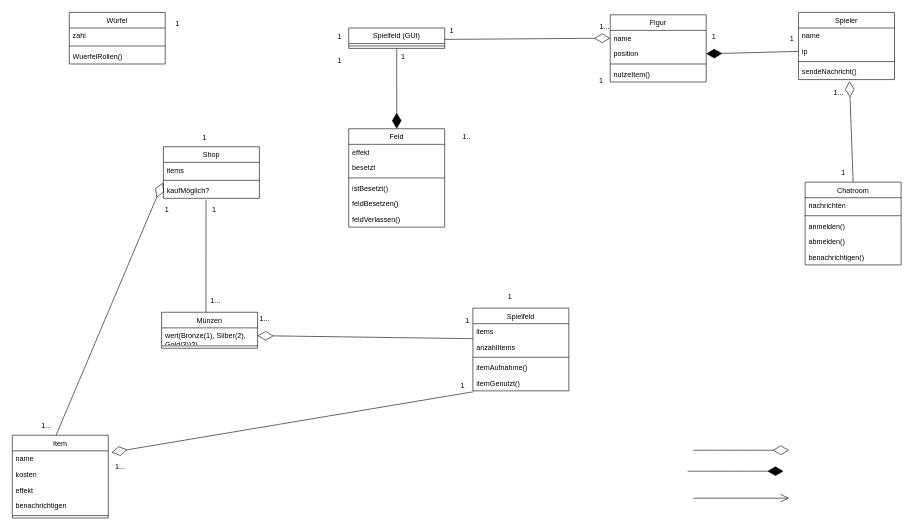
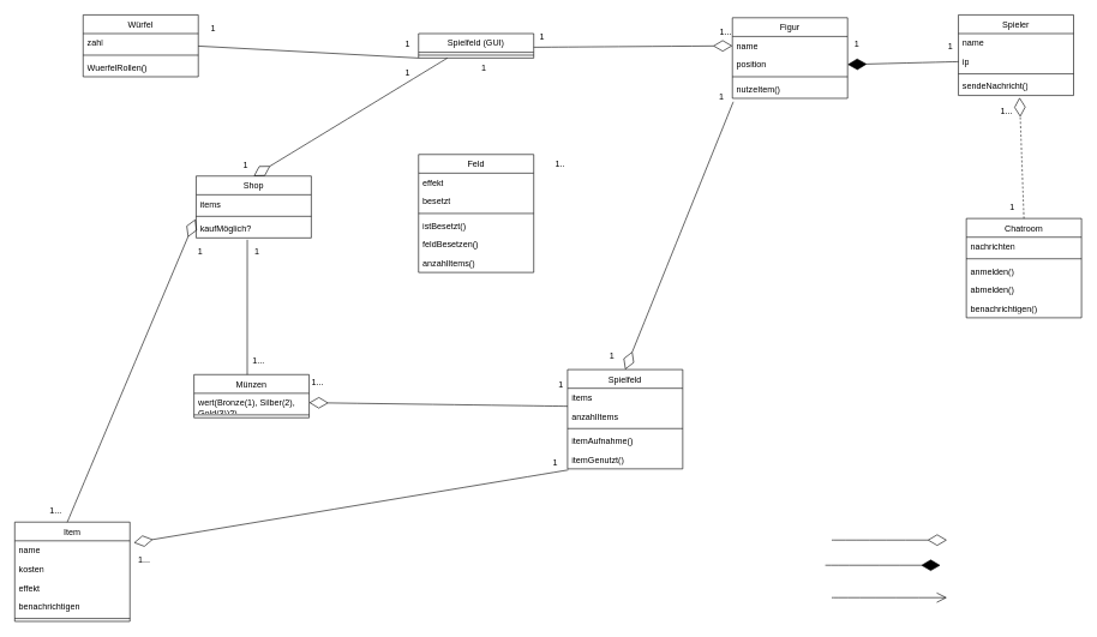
+ <mxCell id="82" value="" style="endArrow=none;html=1;rounded=0;entryX=0;entryY=1;entryDx=0;entryDy=0;" edge="1" parent="1" source="3" target="6"><mxGeometry width="50" height="50" relative="1" as="geometry"><mxPoint x="348.41" y="204" as="sourcePoint" /><mxPoint x="577.16" y="68.932" as="targetPoint" /></mxGeometry></mxCell>
+ <mxCell id="81" value="" style="endArrow=diamondThin;endFill=0;endSize=24;html=1;rounded=0;fontSize=12;curved=1;entryX=0.5;entryY=0;entryDx=0;entryDy=0;exitX=0.25;exitY=1;exitDx=0;exitDy=0;" edge="1" parent="1" source="6" target="20"><mxGeometry width="160" relative="1" as="geometry"><mxPoint x="581.96" y="84.108" as="sourcePoint" /><mxPoint x="781" y="105" as="targetPoint" /></mxGeometry></mxCell>
- <mxCell id="41" value="" style="endArrow=diamondThin;endFill=1;endSize=24;html=1;rounded=0;fontSize=12;curved=1;entryX=0.5;entryY=0;entryDx=0;entryDy=0;exitX=0.5;exitY=1;exitDx=0;exitDy=0;" edge="1" parent="1" source="6" target="13"><mxGeometry width="160" relative="1" as="geometry"><mxPoint x="662" y="106" as="sourcePoint" /><mxPoint x="822" y="106" as="targetPoint" /></mxGeometry></mxCell>
- <mxCell id="59" value="" style="endArrow=diamondThin;endFill=0;endSize=24;html=1;rounded=0;fontSize=12;curved=1;entryX=0.531;entryY=1.109;entryDx=0;entryDy=0;entryPerimeter=0;exitX=0.5;exitY=0;exitDx=0;exitDy=0;" edge="1" parent="1" source="43" target="39"><mxGeometry width="160" relative="1" as="geometry"><mxPoint x="1318" y="549" as="sourcePoint" /><mxPoint x="1376" y="720" as="targetPoint" /></mxGeometry></mxCell>
+ <mxCell id="59" value="" style="endArrow=diamondThin;endFill=0;endSize=24;html=1;rounded=0;fontSize=12;curved=1;entryX=0.531;entryY=1.109;entryDx=0;entryDy=0;entryPerimeter=0;exitX=0.5;exitY=0;exitDx=0;exitDy=0;dashed=1;" edge="1" parent="1" source="43" target="39"><mxGeometry width="160" relative="1" as="geometry"><mxPoint x="1318" y="549" as="sourcePoint" /><mxPoint x="1376" y="720" as="targetPoint" /></mxGeometry></mxCell>
+ <mxCell id="83" value="" style="endArrow=diamondThin;endFill=0;endSize=24;html=1;rounded=0;fontSize=12;curved=1;entryX=0.5;entryY=0;entryDx=0;entryDy=0;exitX=0.008;exitY=1.181;exitDx=0;exitDy=0;exitPerimeter=0;" edge="1" parent="1" source="12" target="26"><mxGeometry width="160" relative="1" as="geometry"><mxPoint x="1107" y="558.41" as="sourcePoint" /><mxPoint x="1267" y="558.41" as="targetPoint" /></mxGeometry></mxCell>
- <mxCell id="19" value="feldVerlassen()" style="text;strokeColor=none;fillColor=none;align=left;verticalAlign=top;spacingLeft=4;spacingRight=4;overflow=hidden;rotatable=0;points=[[0,0.5],[1,0.5]];portConstraint=eastwest;whiteSpace=wrap;html=1;" vertex="1" parent="13"><mxGeometry y="138" width="160" height="26" as="geometry" /></mxCell>
+ <mxCell id="19" value="anzahlItems()" style="text;strokeColor=none;fillColor=none;align=left;verticalAlign=top;spacingLeft=4;spacingRight=4;overflow=hidden;rotatable=0;points=[[0,0.5],[1,0.5]];portConstraint=eastwest;whiteSpace=wrap;html=1;" vertex="1" parent="13"><mxGeometry y="138" width="160" height="26" as="geometry" /></mxCell>
